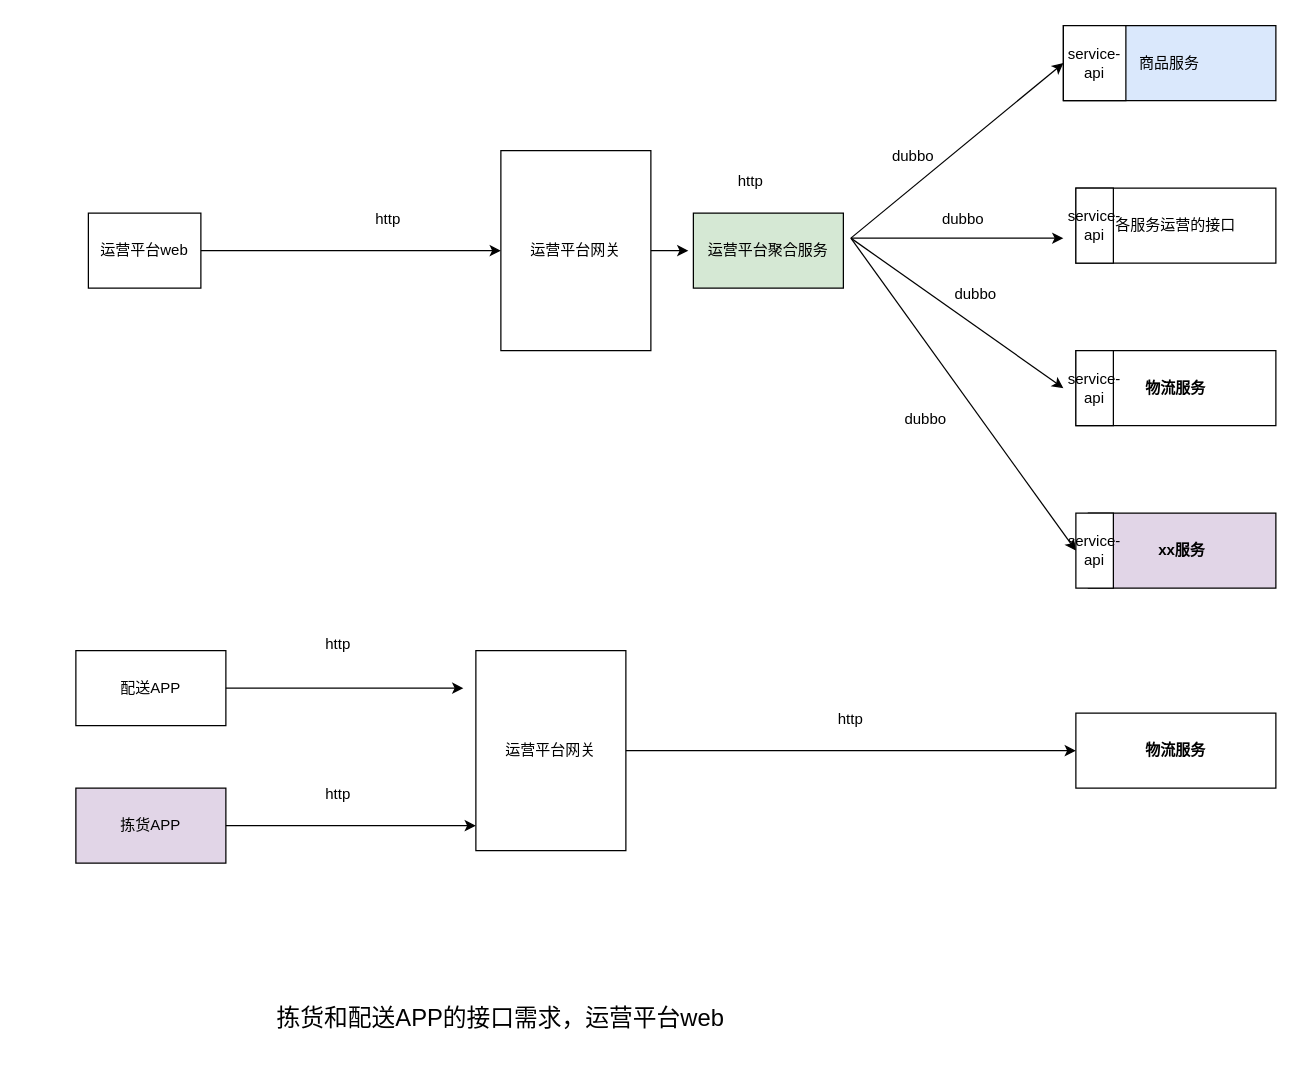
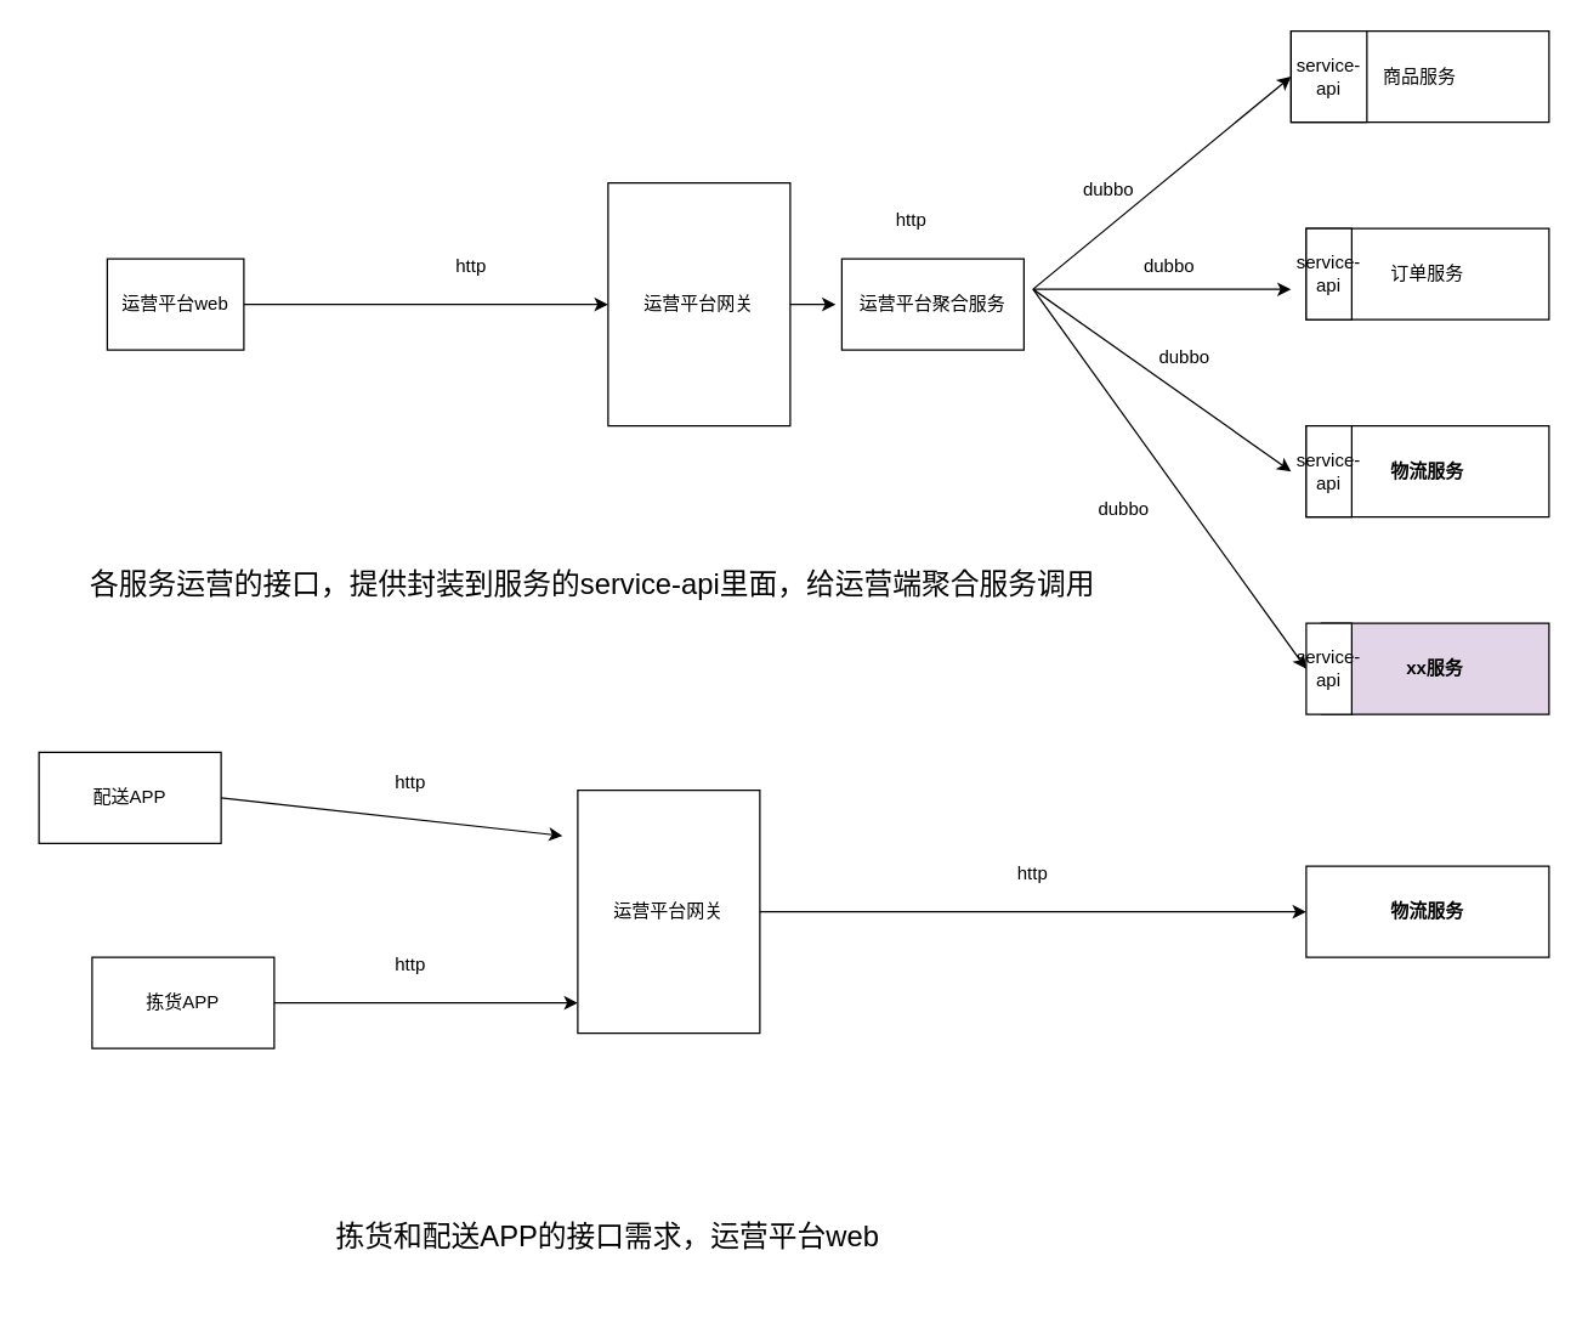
- <mxCell id="3" value="商品服务" style="rounded=0;whiteSpace=wrap;html=1;fillColor=#dae8fc;" vertex="1" parent="1"><mxGeometry x="850" y="20" width="170" height="60" as="geometry" /></mxCell>
+ <mxCell id="3" value="商品服务" style="rounded=0;whiteSpace=wrap;html=1;" vertex="1" parent="1"><mxGeometry x="850" y="20" width="170" height="60" as="geometry" /></mxCell>
- <mxCell id="4" value="各服务运营的接口" style="rounded=0;whiteSpace=wrap;html=1;" vertex="1" parent="1"><mxGeometry x="860" y="150" width="160" height="60" as="geometry" /></mxCell>
+ <mxCell id="4" value="订单服务" style="rounded=0;whiteSpace=wrap;html=1;" vertex="1" parent="1"><mxGeometry x="860" y="150" width="160" height="60" as="geometry" /></mxCell>
- <mxCell id="2" value="运营平台聚合服务" style="rounded=0;whiteSpace=wrap;html=1;fillColor=#d5e8d4;" vertex="1" parent="1"><mxGeometry x="554" y="170" width="120" height="60" as="geometry" /></mxCell>
+ <mxCell id="2" value="运营平台聚合服务" style="rounded=0;whiteSpace=wrap;html=1;" vertex="1" parent="1"><mxGeometry x="554" y="170" width="120" height="60" as="geometry" /></mxCell>
+ <mxCell id="35" value="&lt;font style=&quot;font-size: 19px;&quot;&gt;各服务运营的接口，提供封装到服务的service-api里面，给运营端聚合服务调用&lt;/font&gt;" style="text;html=1;strokeColor=none;fillColor=none;align=center;verticalAlign=middle;whiteSpace=wrap;rounded=0;" vertex="1" parent="1"><mxGeometry x="20" y="350" width="740" height="70" as="geometry" /></mxCell>
- <mxCell id="16" value="配送APP" style="rounded=0;whiteSpace=wrap;html=1;" vertex="1" parent="1"><mxGeometry x="60" y="520" width="120" height="60" as="geometry" /></mxCell>
+ <mxCell id="16" value="配送APP" style="rounded=0;whiteSpace=wrap;html=1;" vertex="1" parent="1"><mxGeometry x="25" y="495" width="120" height="60" as="geometry" /></mxCell>
- <mxCell id="21" value="拣货APP" style="rounded=0;whiteSpace=wrap;html=1;fillColor=#e1d5e7;" vertex="1" parent="1"><mxGeometry x="60" y="630" width="120" height="60" as="geometry" /></mxCell>
+ <mxCell id="21" value="拣货APP" style="rounded=0;whiteSpace=wrap;html=1;" vertex="1" parent="1"><mxGeometry x="60" y="630" width="120" height="60" as="geometry" /></mxCell>
